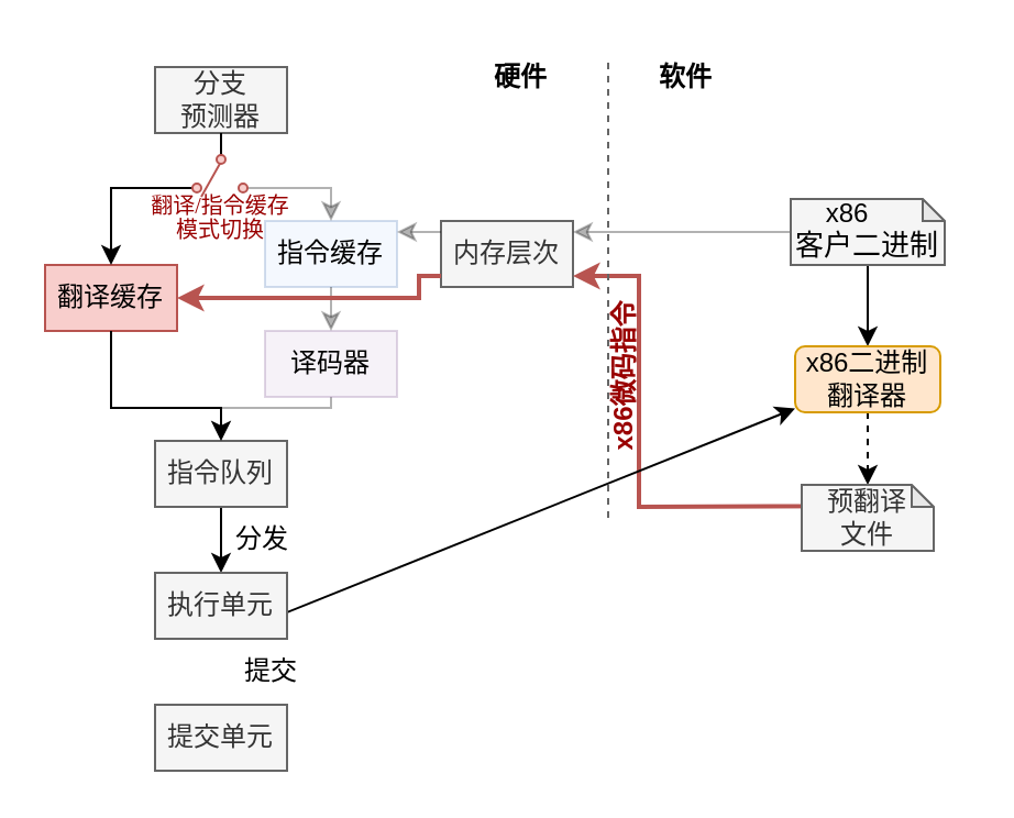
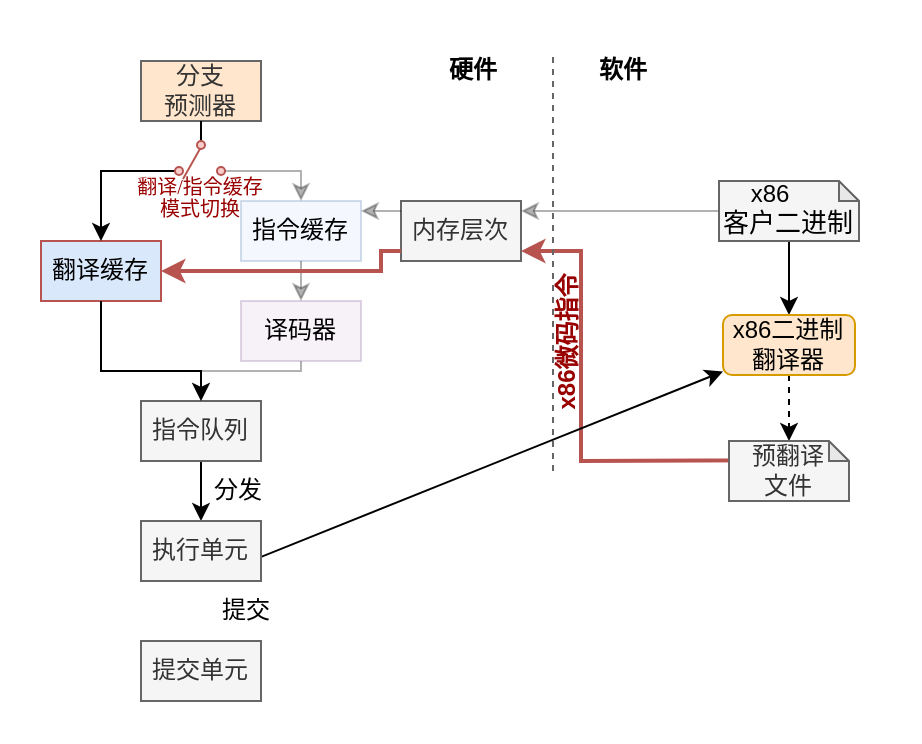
- <mxCell id="2" value="分支&lt;br&gt;预测器" style="rounded=0;whiteSpace=wrap;html=1;fillColor=#f5f5f5;fontColor=#333333;strokeColor=#666666;" parent="1" vertex="1"><mxGeometry x="70" y="30" width="60" height="30" as="geometry" /></mxCell>
+ <mxCell id="2" value="分支&lt;br&gt;预测器" style="rounded=0;whiteSpace=wrap;html=1;fillColor=#ffe6cc;fontColor=#333333;strokeColor=#666666;" parent="1" vertex="1"><mxGeometry x="70" y="30" width="60" height="30" as="geometry" /></mxCell>
- <mxCell id="3" value="翻译缓存" style="rounded=0;whiteSpace=wrap;html=1;fillColor=#f8cecc;strokeColor=#b85450;" parent="1" vertex="1"><mxGeometry x="20" y="120" width="60" height="30" as="geometry" /></mxCell>
+ <mxCell id="3" value="翻译缓存" style="rounded=0;whiteSpace=wrap;html=1;fillColor=#dae8fc;strokeColor=#b85450;" parent="1" vertex="1"><mxGeometry x="20" y="120" width="60" height="30" as="geometry" /></mxCell>
